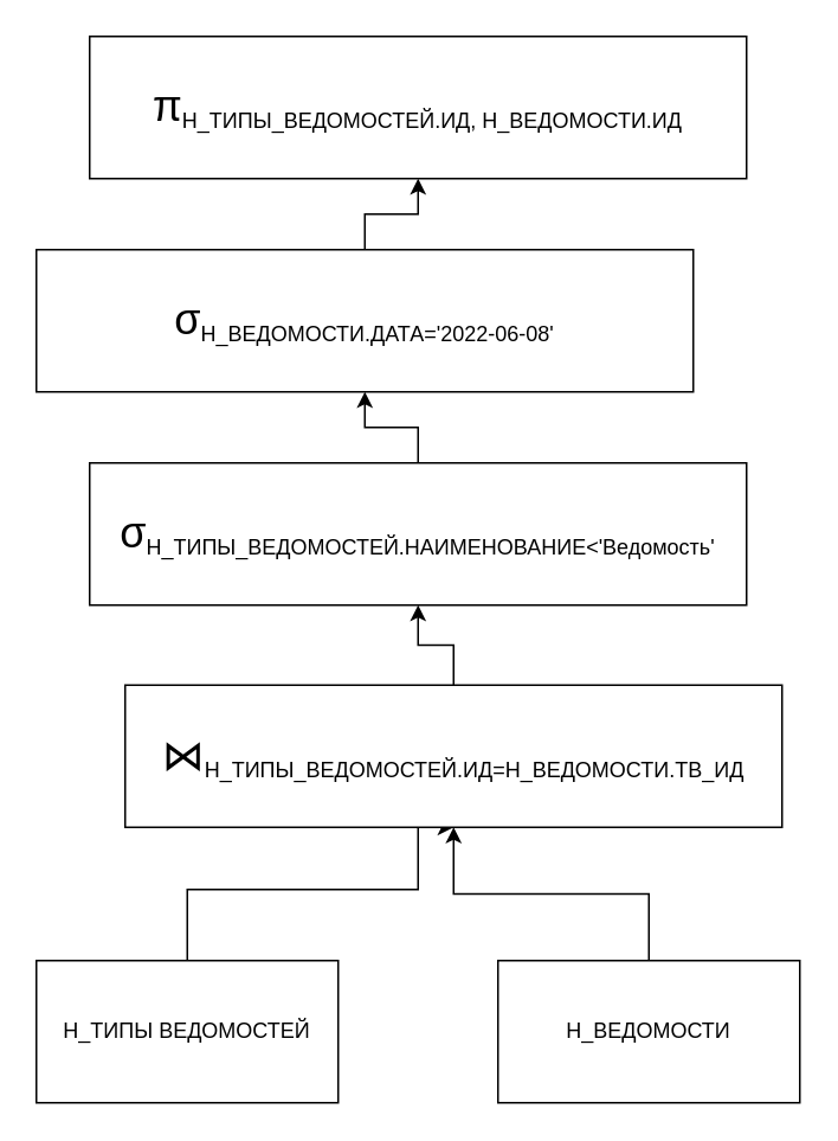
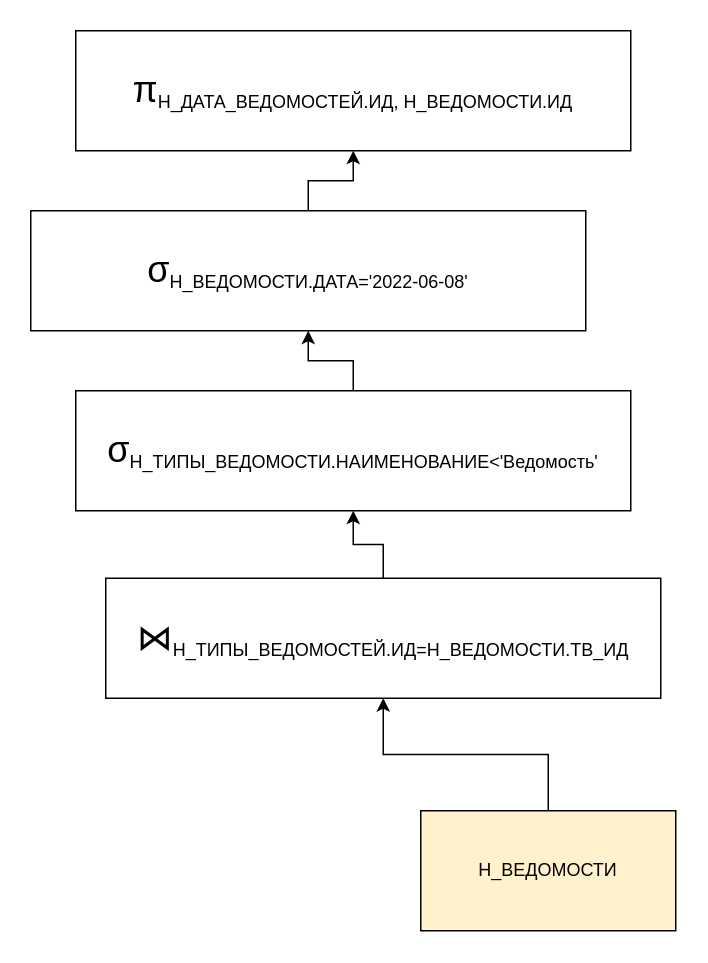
- <mxCell id="12" value="&lt;font style=&quot;font-size: 24px;&quot;&gt;π&lt;/font&gt;&lt;sub style=&quot;&quot;&gt;&lt;font style=&quot;font-size: 12px;&quot;&gt;Н_ТИПЫ_ВЕДОМОСТЕЙ.ИД, Н_ВЕДОМОСТИ.ИД&lt;/font&gt;&lt;/sub&gt;" style="rounded=0;whiteSpace=wrap;html=1;" vertex="1" parent="1"><mxGeometry x="50" y="20" width="370" height="80" as="geometry" /></mxCell>
+ <mxCell id="12" value="&lt;font style=&quot;font-size: 24px;&quot;&gt;π&lt;/font&gt;&lt;sub style=&quot;&quot;&gt;&lt;font style=&quot;font-size: 12px;&quot;&gt;Н_ДАТА_ВЕДОМОСТЕЙ.ИД, Н_ВЕДОМОСТИ.ИД&lt;/font&gt;&lt;/sub&gt;" style="rounded=0;whiteSpace=wrap;html=1;" vertex="1" parent="1"><mxGeometry x="50" y="20" width="370" height="80" as="geometry" /></mxCell>
- <mxCell id="9" value="&lt;font style=&quot;font-size: 24px;&quot;&gt;σ&lt;/font&gt;&lt;sub style=&quot;&quot;&gt;&lt;font style=&quot;font-size: 12px;&quot;&gt;Н_ТИПЫ_ВЕДОМОСТЕЙ.НАИМЕНОВАНИЕ&amp;lt;'Ведомость'&lt;/font&gt;&lt;/sub&gt;" style="rounded=0;whiteSpace=wrap;html=1;" vertex="1" parent="1"><mxGeometry x="50" y="260" width="370" height="80" as="geometry" /></mxCell>
+ <mxCell id="9" value="&lt;font style=&quot;font-size: 24px;&quot;&gt;σ&lt;/font&gt;&lt;sub style=&quot;&quot;&gt;&lt;font style=&quot;font-size: 12px;&quot;&gt;Н_ТИПЫ_ВЕДОМОСТИ.НАИМЕНОВАНИЕ&amp;lt;'Ведомость'&lt;/font&gt;&lt;/sub&gt;" style="rounded=0;whiteSpace=wrap;html=1;" vertex="1" parent="1"><mxGeometry x="50" y="260" width="370" height="80" as="geometry" /></mxCell>
- <mxCell id="2" style="edgeStyle=orthogonalEdgeStyle;rounded=0;orthogonalLoop=1;jettySize=auto;html=1;entryX=0.5;entryY=1;entryDx=0;entryDy=0;" edge="1" parent="1" source="3" target="7"><mxGeometry relative="1" as="geometry"><Array as="points"><mxPoint x="105" y="500" /><mxPoint x="235" y="500" /></Array></mxGeometry></mxCell>
- <mxCell id="3" value="&lt;font style=&quot;font-size: 12px;&quot;&gt;Н_ТИПЫ ВЕДОМОСТЕЙ&lt;/font&gt;" style="rounded=0;whiteSpace=wrap;html=1;" vertex="1" parent="1"><mxGeometry x="20" y="540" width="170" height="80" as="geometry" /></mxCell>
- <mxCell id="5" value="&lt;font style=&quot;font-size: 12px;&quot;&gt;Н_ВЕДОМОСТИ&lt;/font&gt;" style="rounded=0;whiteSpace=wrap;html=1;" vertex="1" parent="1"><mxGeometry x="280" y="540" width="170" height="80" as="geometry" /></mxCell>
+ <mxCell id="5" value="&lt;font style=&quot;font-size: 12px;&quot;&gt;Н_ВЕДОМОСТИ&lt;/font&gt;" style="rounded=0;whiteSpace=wrap;html=1;fillColor=#fff2cc;" vertex="1" parent="1"><mxGeometry x="280" y="540" width="170" height="80" as="geometry" /></mxCell>
